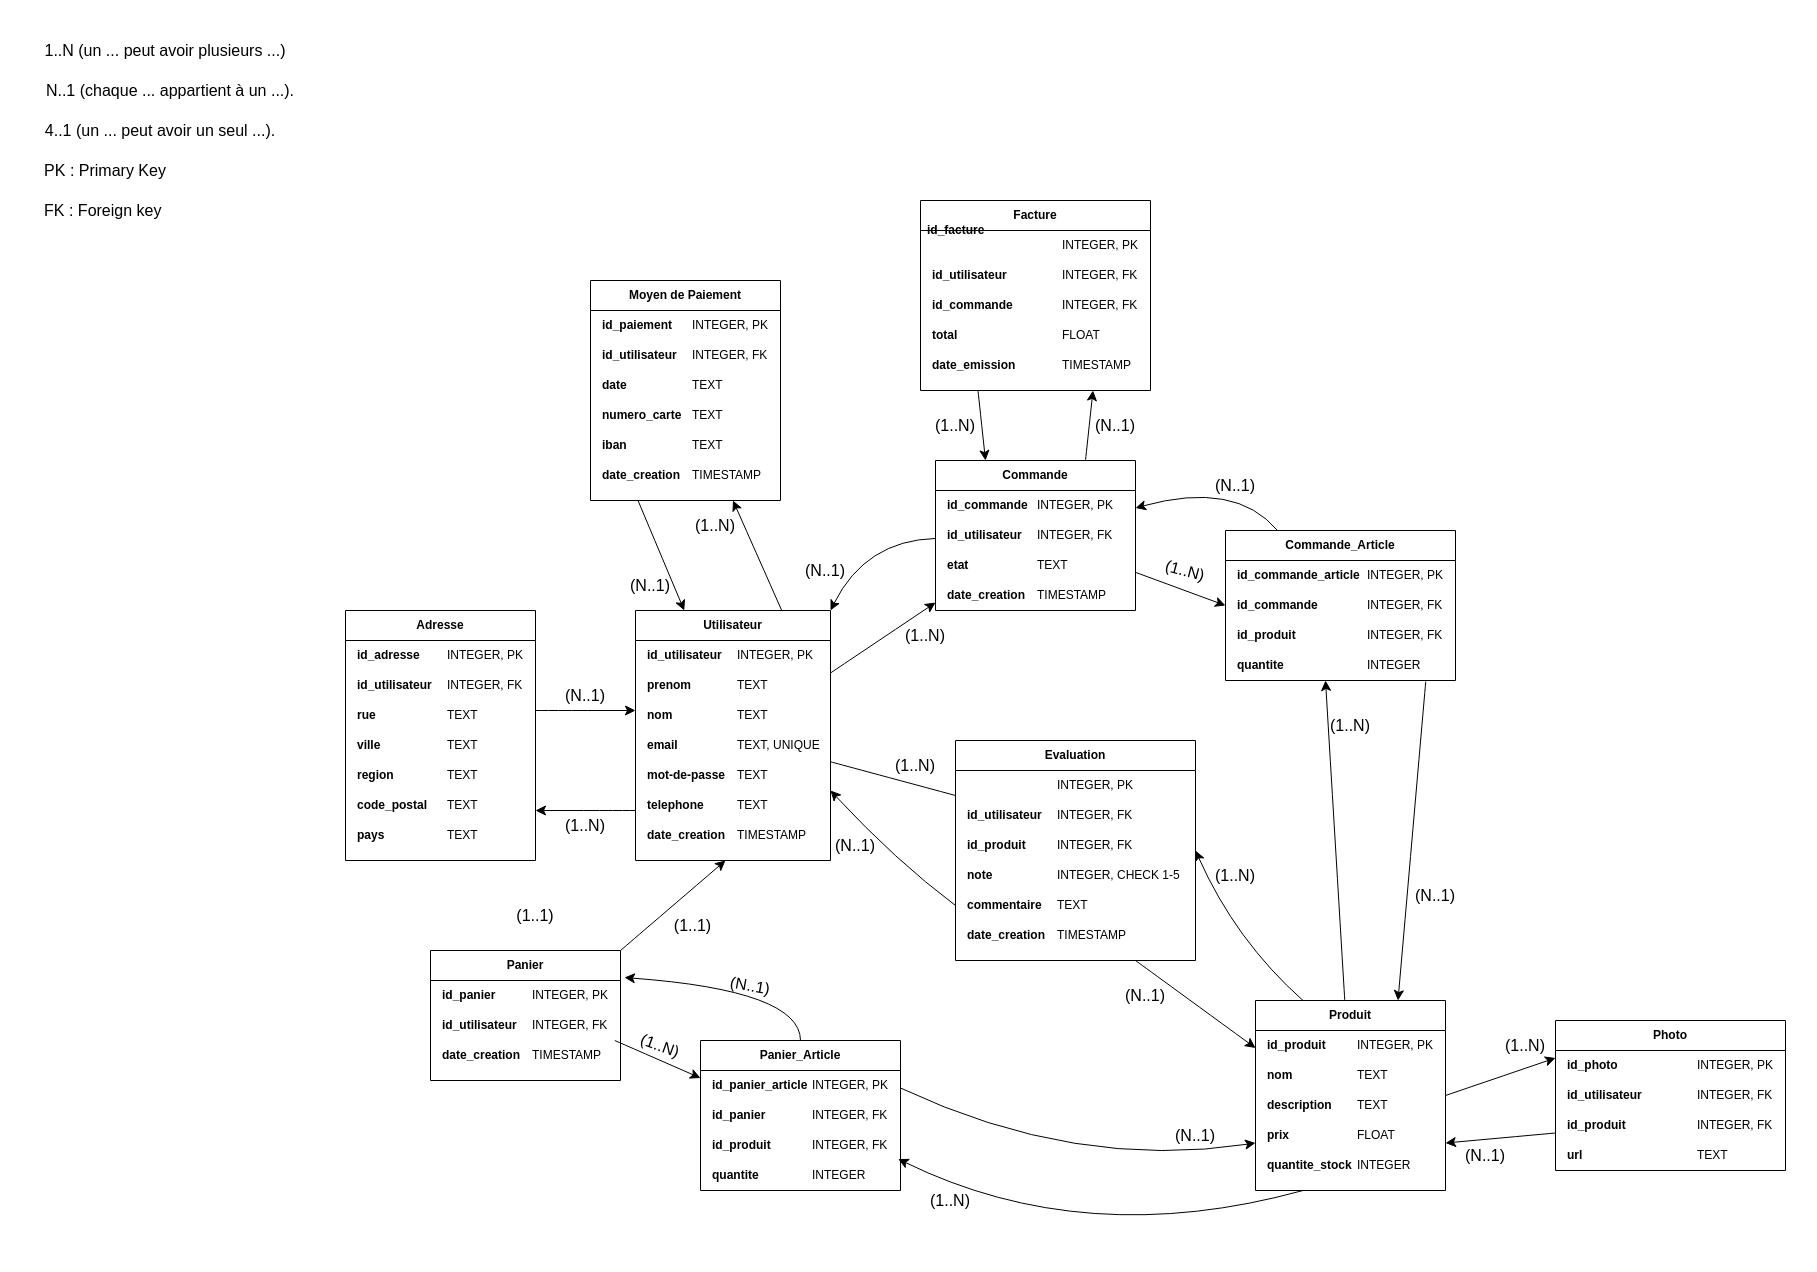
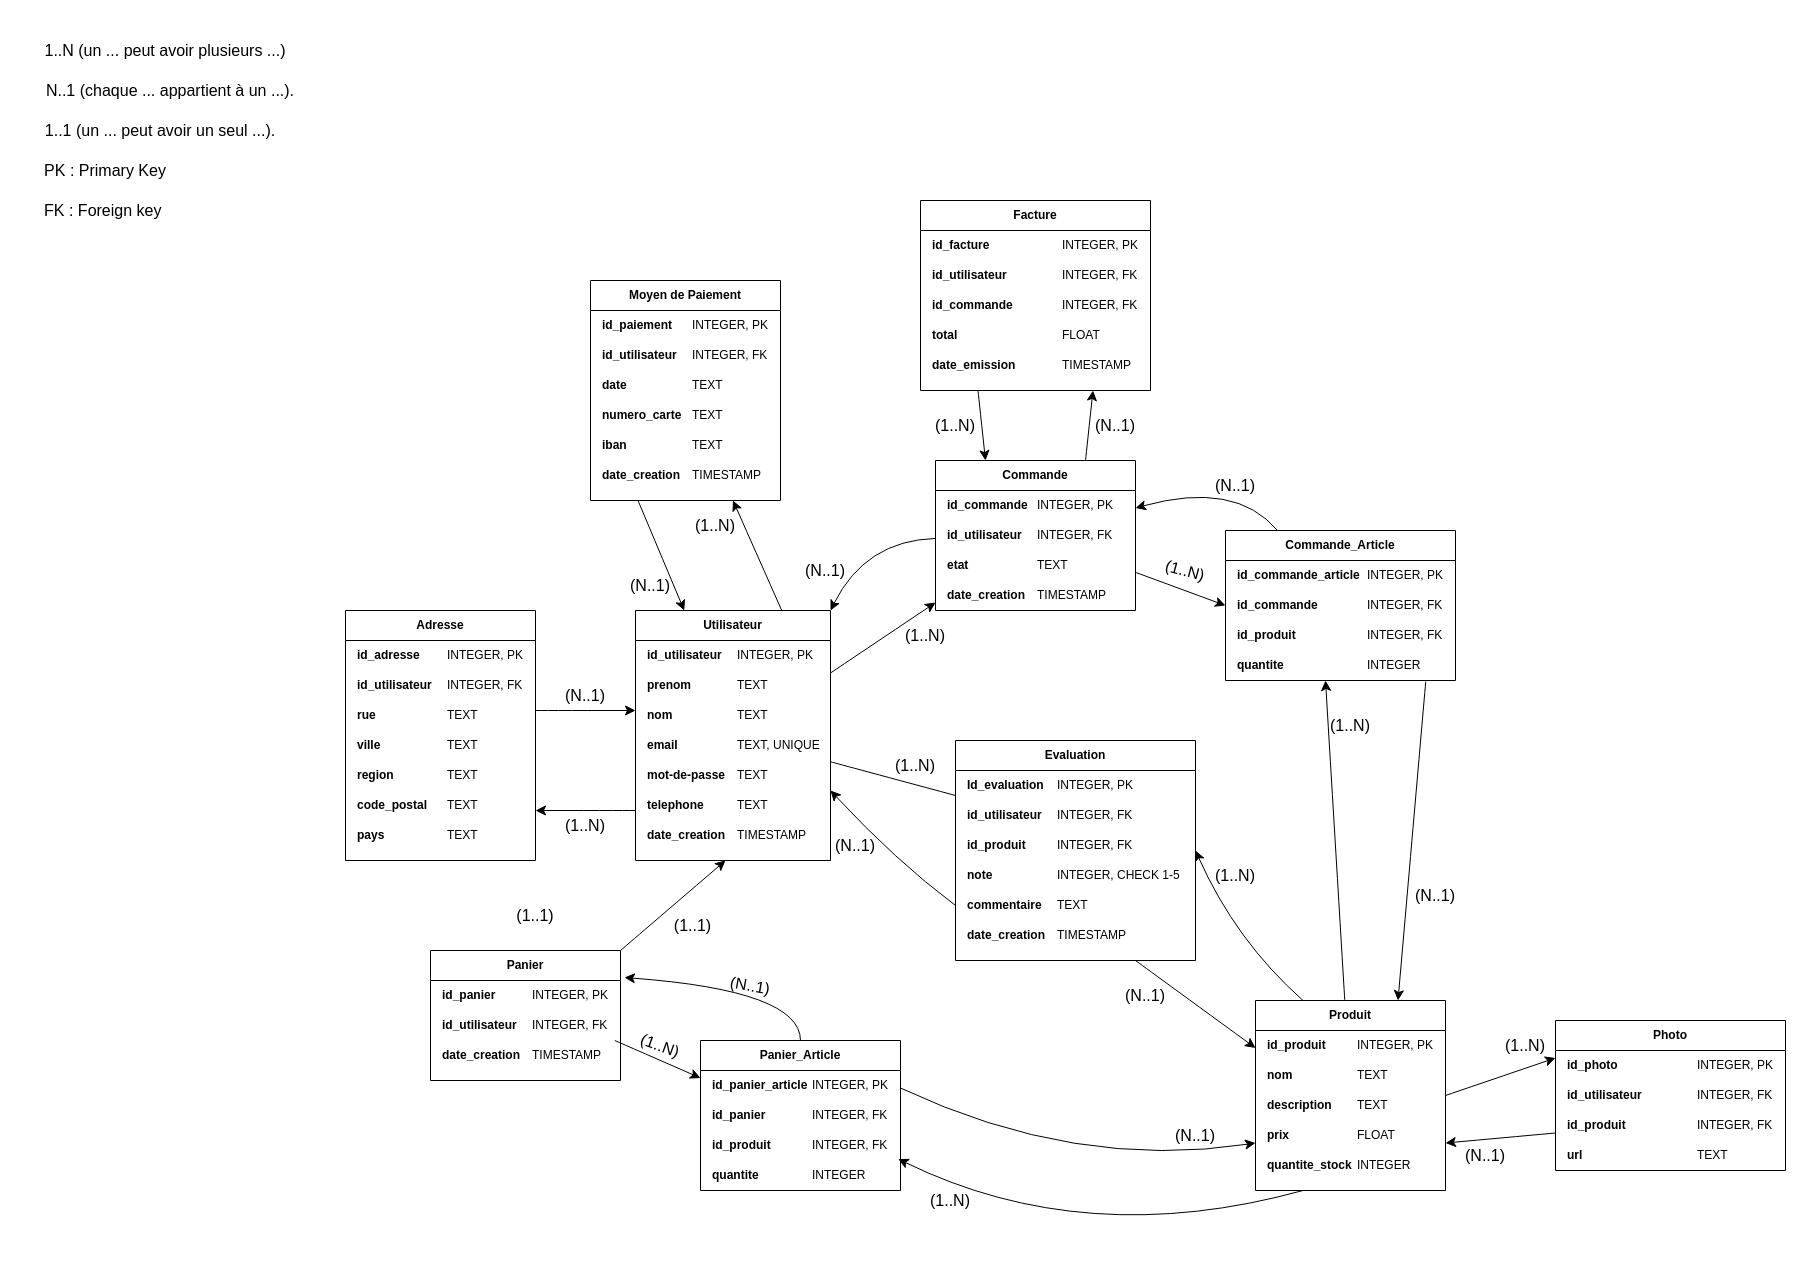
- <mxCell id="173" value="4..1 (un ... peut avoir un seul ...)." style="text;strokeColor=none;fillColor=none;html=1;align=center;verticalAlign=middle;whiteSpace=wrap;rounded=0;fontSize=16;" vertex="1" parent="1"><mxGeometry x="20" y="100" width="280" height="60" as="geometry" /></mxCell>
+ <mxCell id="173" value="1..1 (un ... peut avoir un seul ...)." style="text;strokeColor=none;fillColor=none;html=1;align=center;verticalAlign=middle;whiteSpace=wrap;rounded=0;fontSize=16;" vertex="1" parent="1"><mxGeometry x="20" y="100" width="280" height="60" as="geometry" /></mxCell>
- <mxCell id="95" value="id_facture" style="text;html=1;align=left;verticalAlign=middle;resizable=0;points=[];autosize=1;strokeColor=none;fillColor=none;fontStyle=1" parent="94" vertex="1"><mxGeometry x="5" y="15" width="80" height="30" as="geometry" /></mxCell>
+ <mxCell id="95" value="id_facture" style="text;html=1;align=left;verticalAlign=middle;resizable=0;points=[];autosize=1;strokeColor=none;fillColor=none;fontStyle=1" parent="94" vertex="1"><mxGeometry x="10" y="30" width="80" height="30" as="geometry" /></mxCell>
+ <mxCell id="127" value="Id_evaluation" style="text;html=1;align=left;verticalAlign=middle;resizable=0;points=[];autosize=1;strokeColor=none;fillColor=none;fontStyle=1" parent="117" vertex="1"><mxGeometry x="10" y="30" width="90" height="30" as="geometry" /></mxCell>
